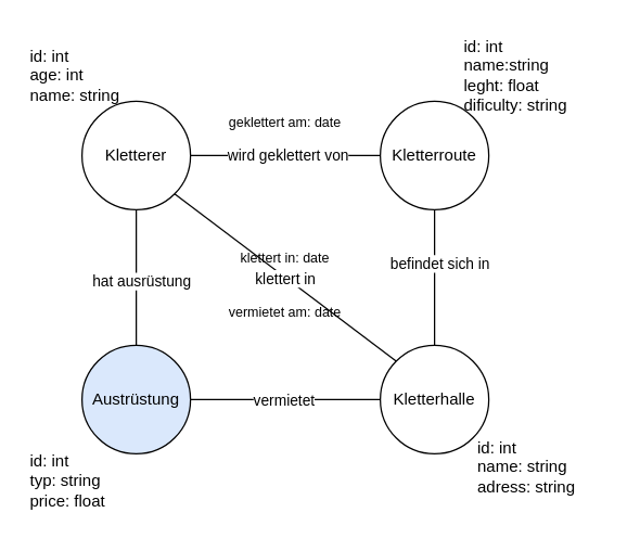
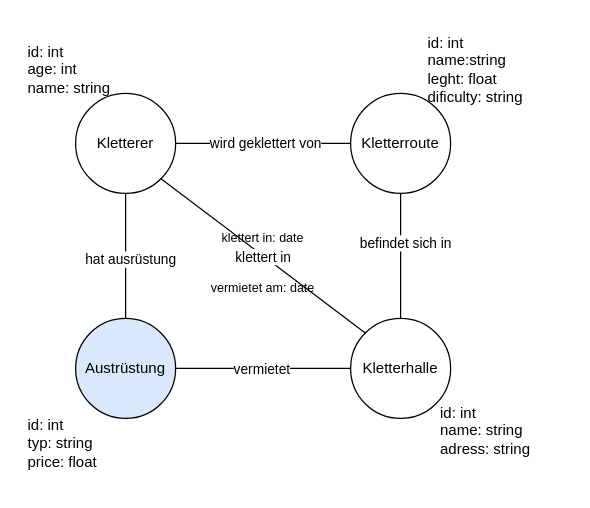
- <mxCell id="20" value="&lt;font style=&quot;font-size: 10px;&quot;&gt;geklettert am: date&lt;/font&gt;" style="text;html=1;align=center;verticalAlign=middle;whiteSpace=wrap;rounded=0;" parent="1" vertex="1"><mxGeometry x="140" y="74" width="140" height="30" as="geometry" /></mxCell>
